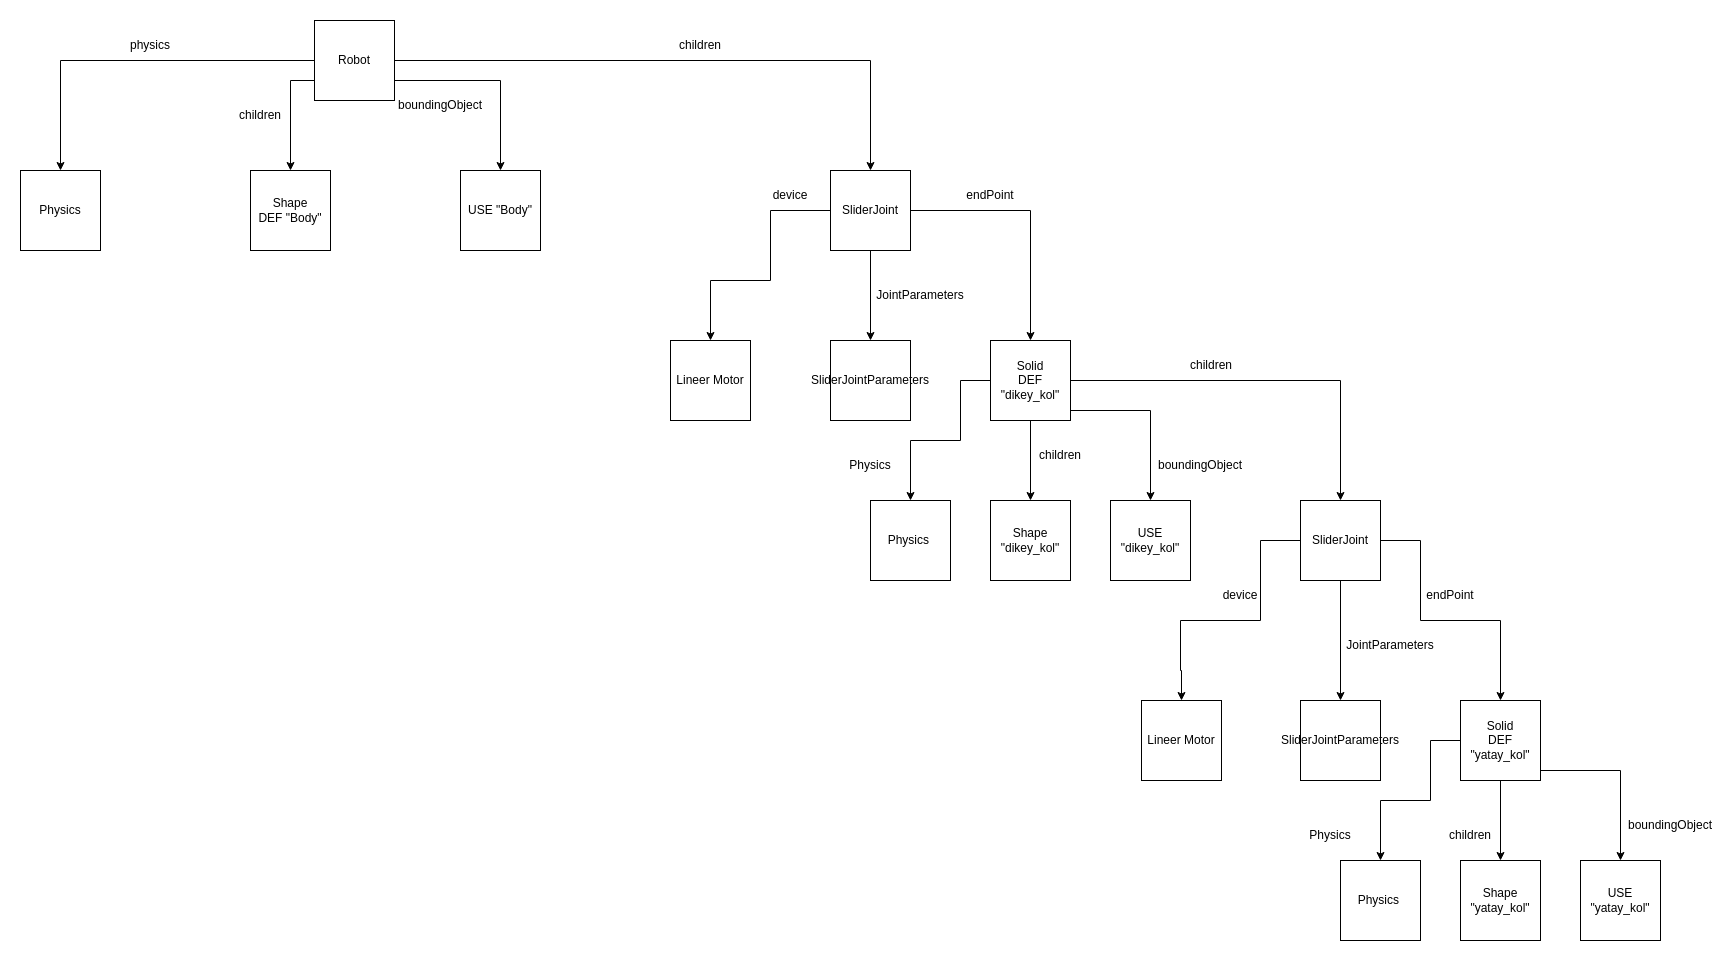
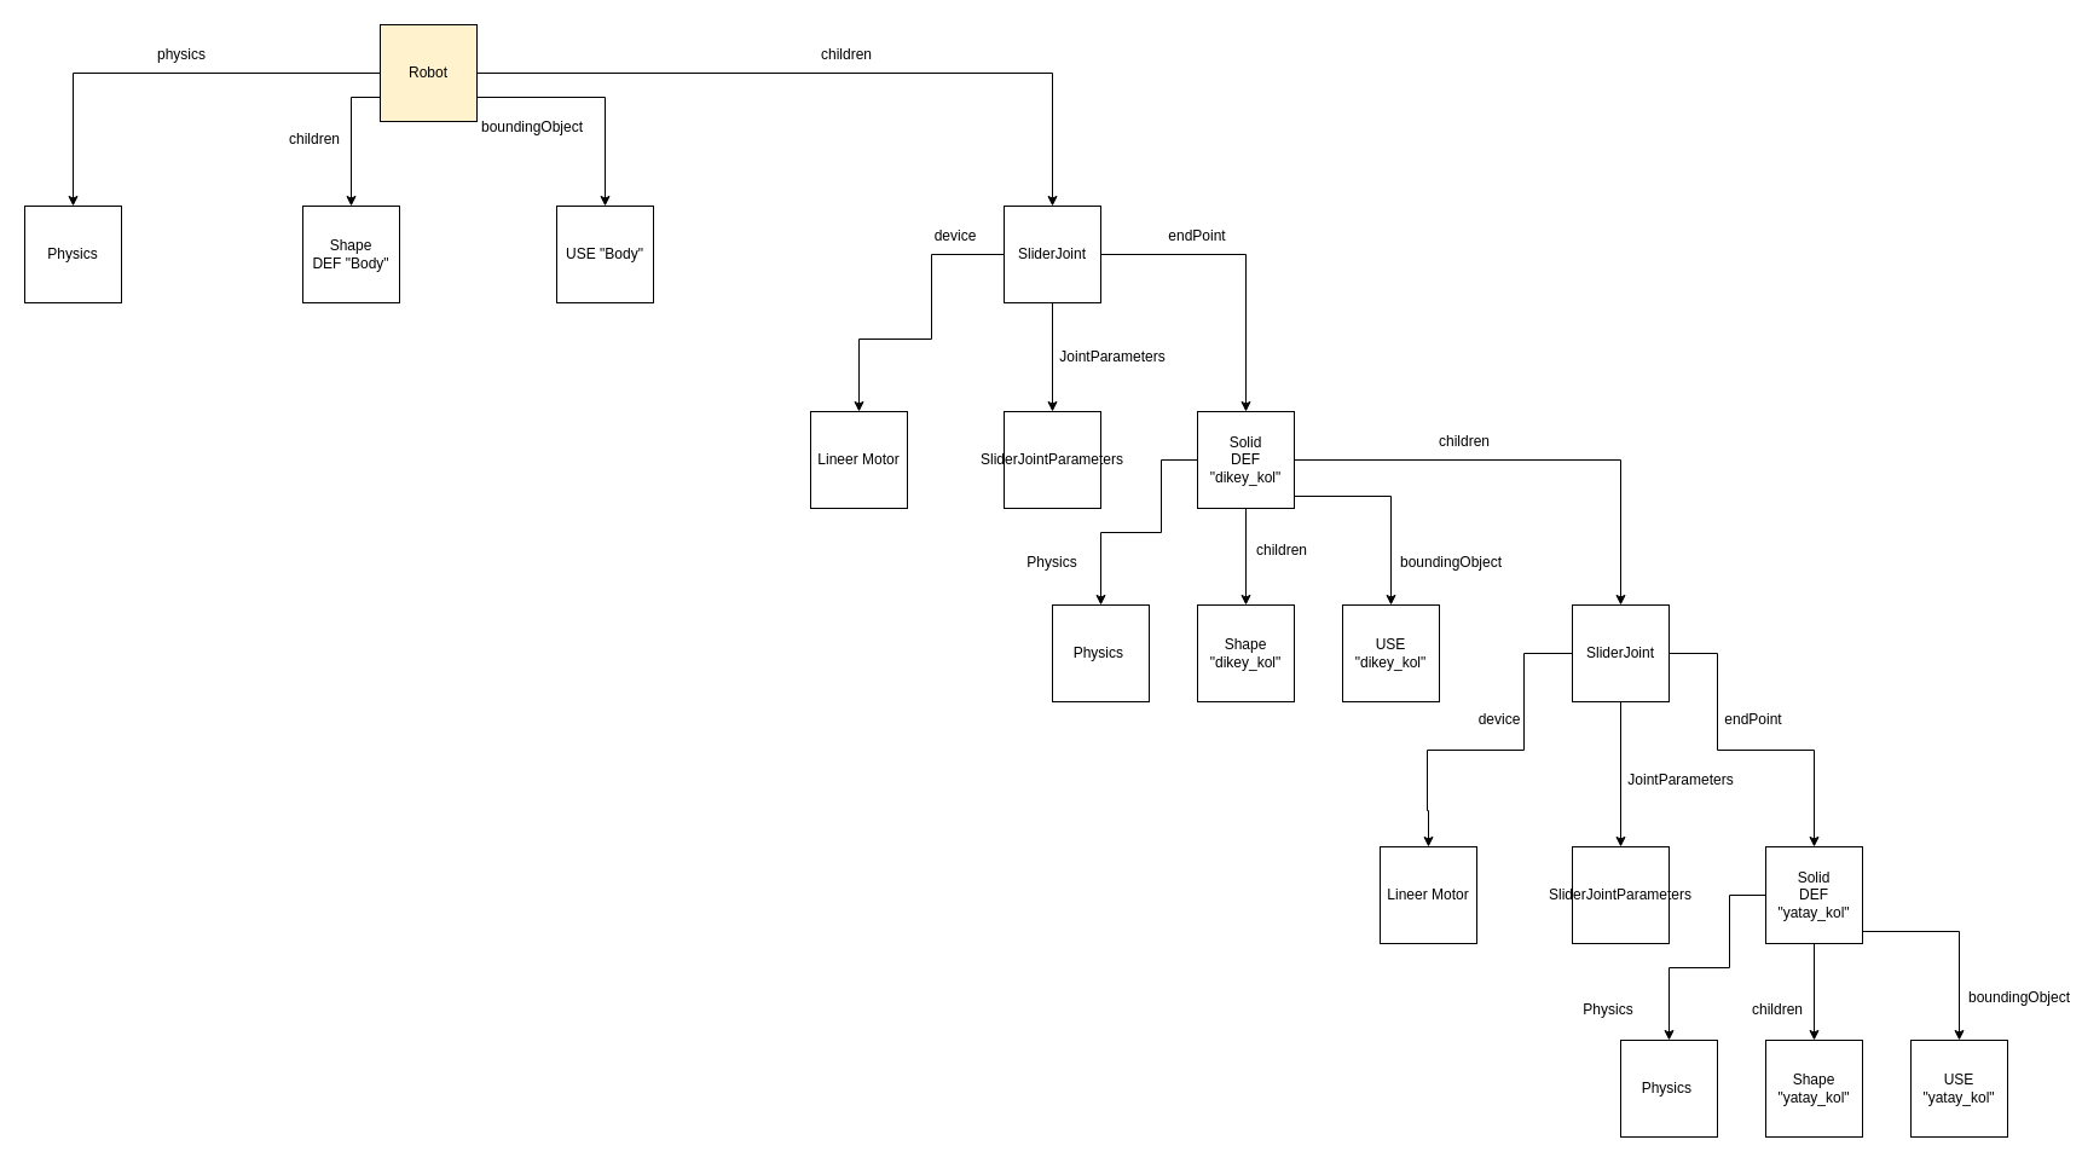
- <mxCell id="6" value="Robot&lt;br&gt;" style="whiteSpace=wrap;html=1;aspect=fixed;" parent="1" vertex="1"><mxGeometry x="314" y="20" width="80" height="80" as="geometry" /></mxCell>
+ <mxCell id="6" value="Robot&lt;br&gt;" style="whiteSpace=wrap;html=1;aspect=fixed;fillColor=#fff2cc;" parent="1" vertex="1"><mxGeometry x="314" y="20" width="80" height="80" as="geometry" /></mxCell>
